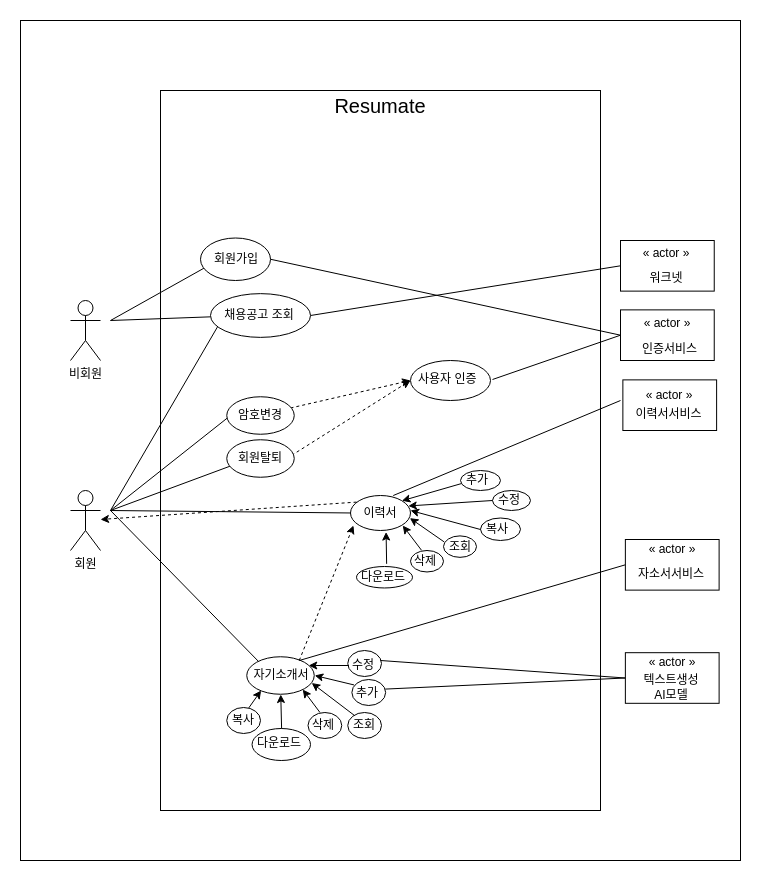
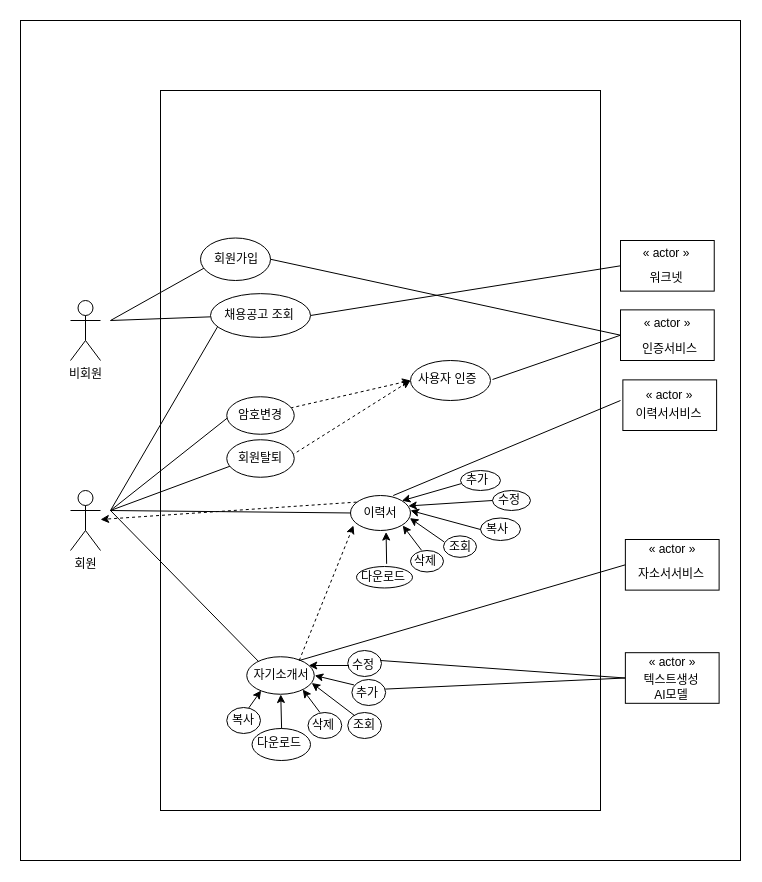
- <mxCell id="21" value="&lt;font style=&quot;font-size: 20px;&quot;&gt;Resumate&lt;/font&gt;" style="text;html=1;strokeColor=none;fillColor=none;align=center;verticalAlign=middle;whiteSpace=wrap;rounded=0;" parent="1" vertex="1"><mxGeometry x="330" y="90" width="100" height="30" as="geometry" /></mxCell>
